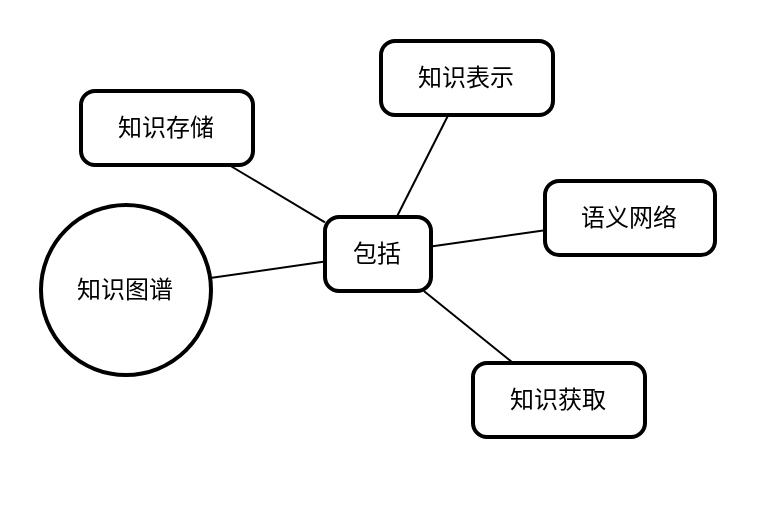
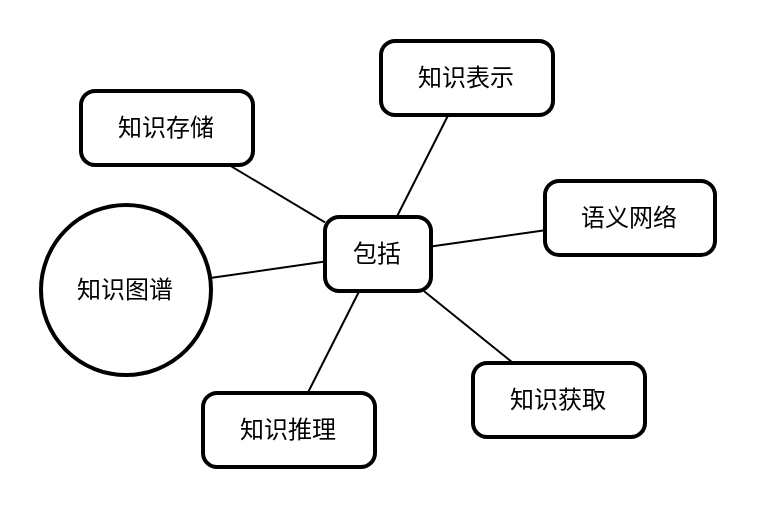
+ <mxCell id="14" style="endArrow=none" edge="1" parent="1" source="3" target="8"><mxGeometry relative="1" as="geometry" /></mxCell>
+ <mxCell id="8" value="知识推理" style="rounded=1;absoluteArcSize=1;arcSize=14;whiteSpace=wrap;strokeWidth=2;" vertex="1" parent="1"><mxGeometry x="101" y="196" width="86" height="37" as="geometry" /></mxCell>
